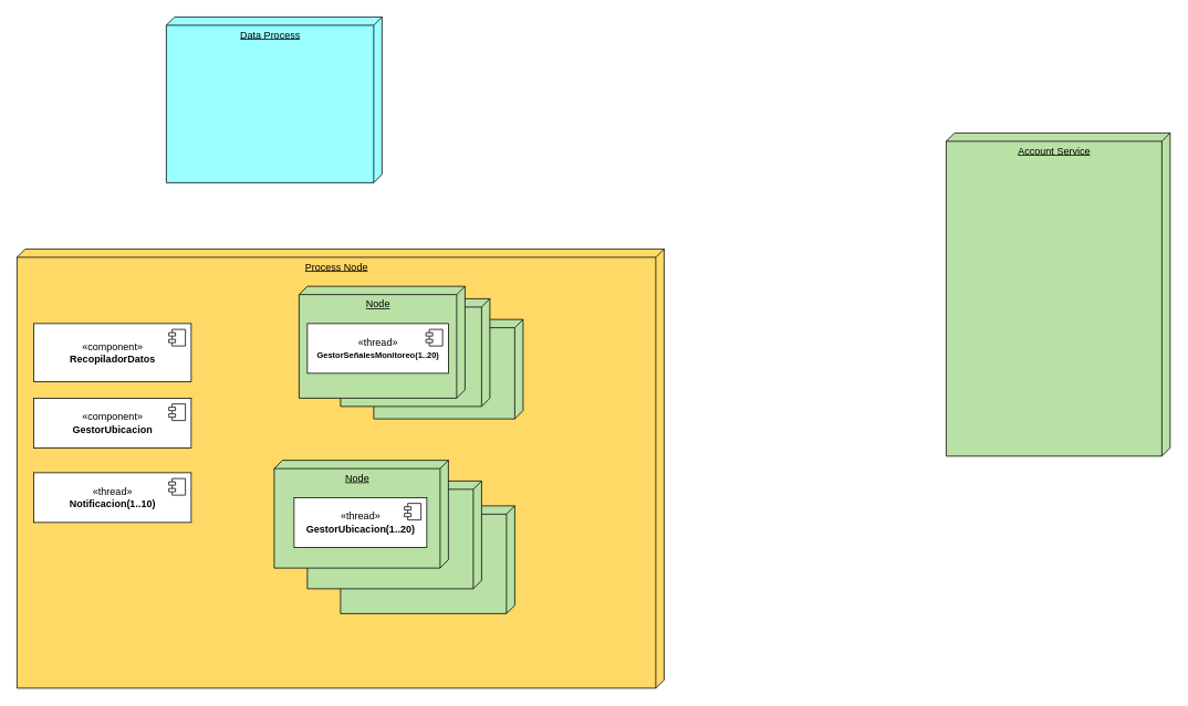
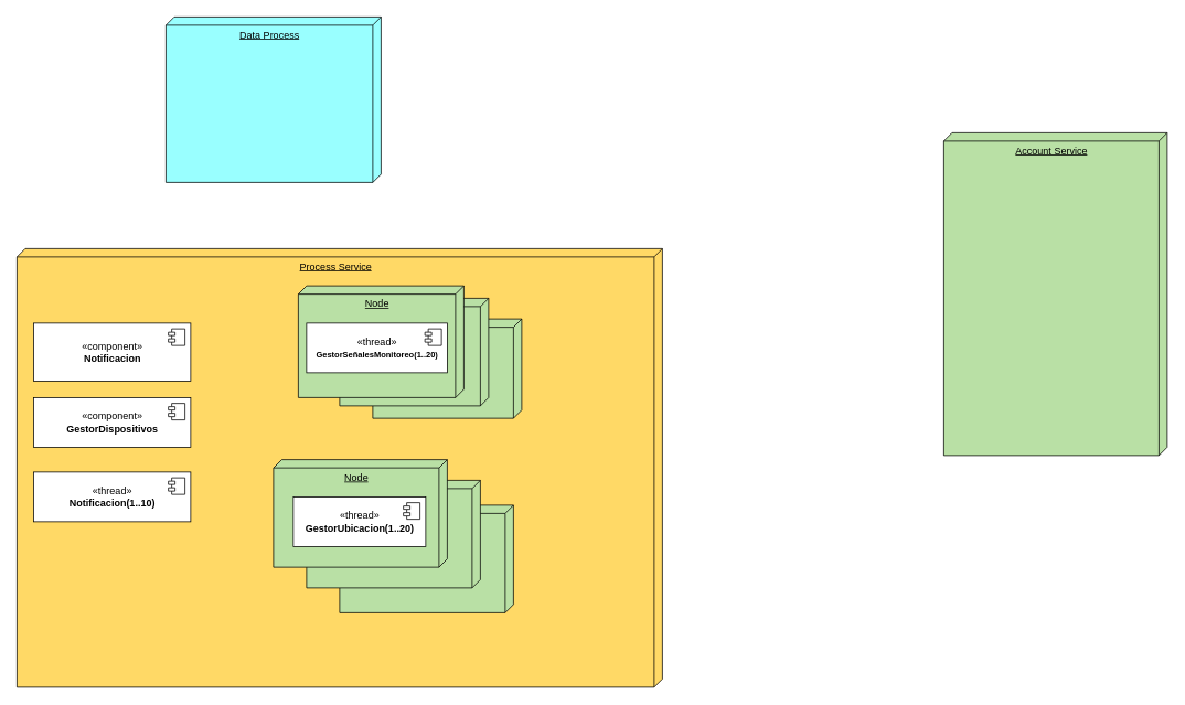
- <mxCell id="3" value="Process Node" style="verticalAlign=top;align=center;spacingTop=8;spacingLeft=2;spacingRight=12;shape=cube;size=10;direction=south;fontStyle=4;html=1;fillColor=#FFD966;" vertex="1" parent="1"><mxGeometry x="20" y="300" width="780" height="530" as="geometry" /></mxCell>
+ <mxCell id="3" value="Process Service" style="verticalAlign=top;align=center;spacingTop=8;spacingLeft=2;spacingRight=12;shape=cube;size=10;direction=south;fontStyle=4;html=1;fillColor=#FFD966;" vertex="1" parent="1"><mxGeometry x="20" y="300" width="780" height="530" as="geometry" /></mxCell>
- <mxCell id="5" value="«component»&lt;br&gt;&lt;b&gt;RecopiladorDatos&lt;/b&gt;" style="html=1;dropTarget=0;" vertex="1" parent="1"><mxGeometry x="40" y="390" width="190" height="70" as="geometry" /></mxCell>
+ <mxCell id="5" value="«component»&lt;br&gt;&lt;b&gt;Notificacion&lt;/b&gt;" style="html=1;dropTarget=0;" vertex="1" parent="1"><mxGeometry x="40" y="390" width="190" height="70" as="geometry" /></mxCell>
- <mxCell id="7" value="«component»&lt;br&gt;&lt;b&gt;GestorUbicacion&lt;/b&gt;" style="html=1;dropTarget=0;" vertex="1" parent="1"><mxGeometry x="40" y="480" width="190" height="60" as="geometry" /></mxCell>
+ <mxCell id="7" value="«component»&lt;br&gt;&lt;b&gt;GestorDispositivos&lt;/b&gt;" style="html=1;dropTarget=0;" vertex="1" parent="1"><mxGeometry x="40" y="480" width="190" height="60" as="geometry" /></mxCell>
